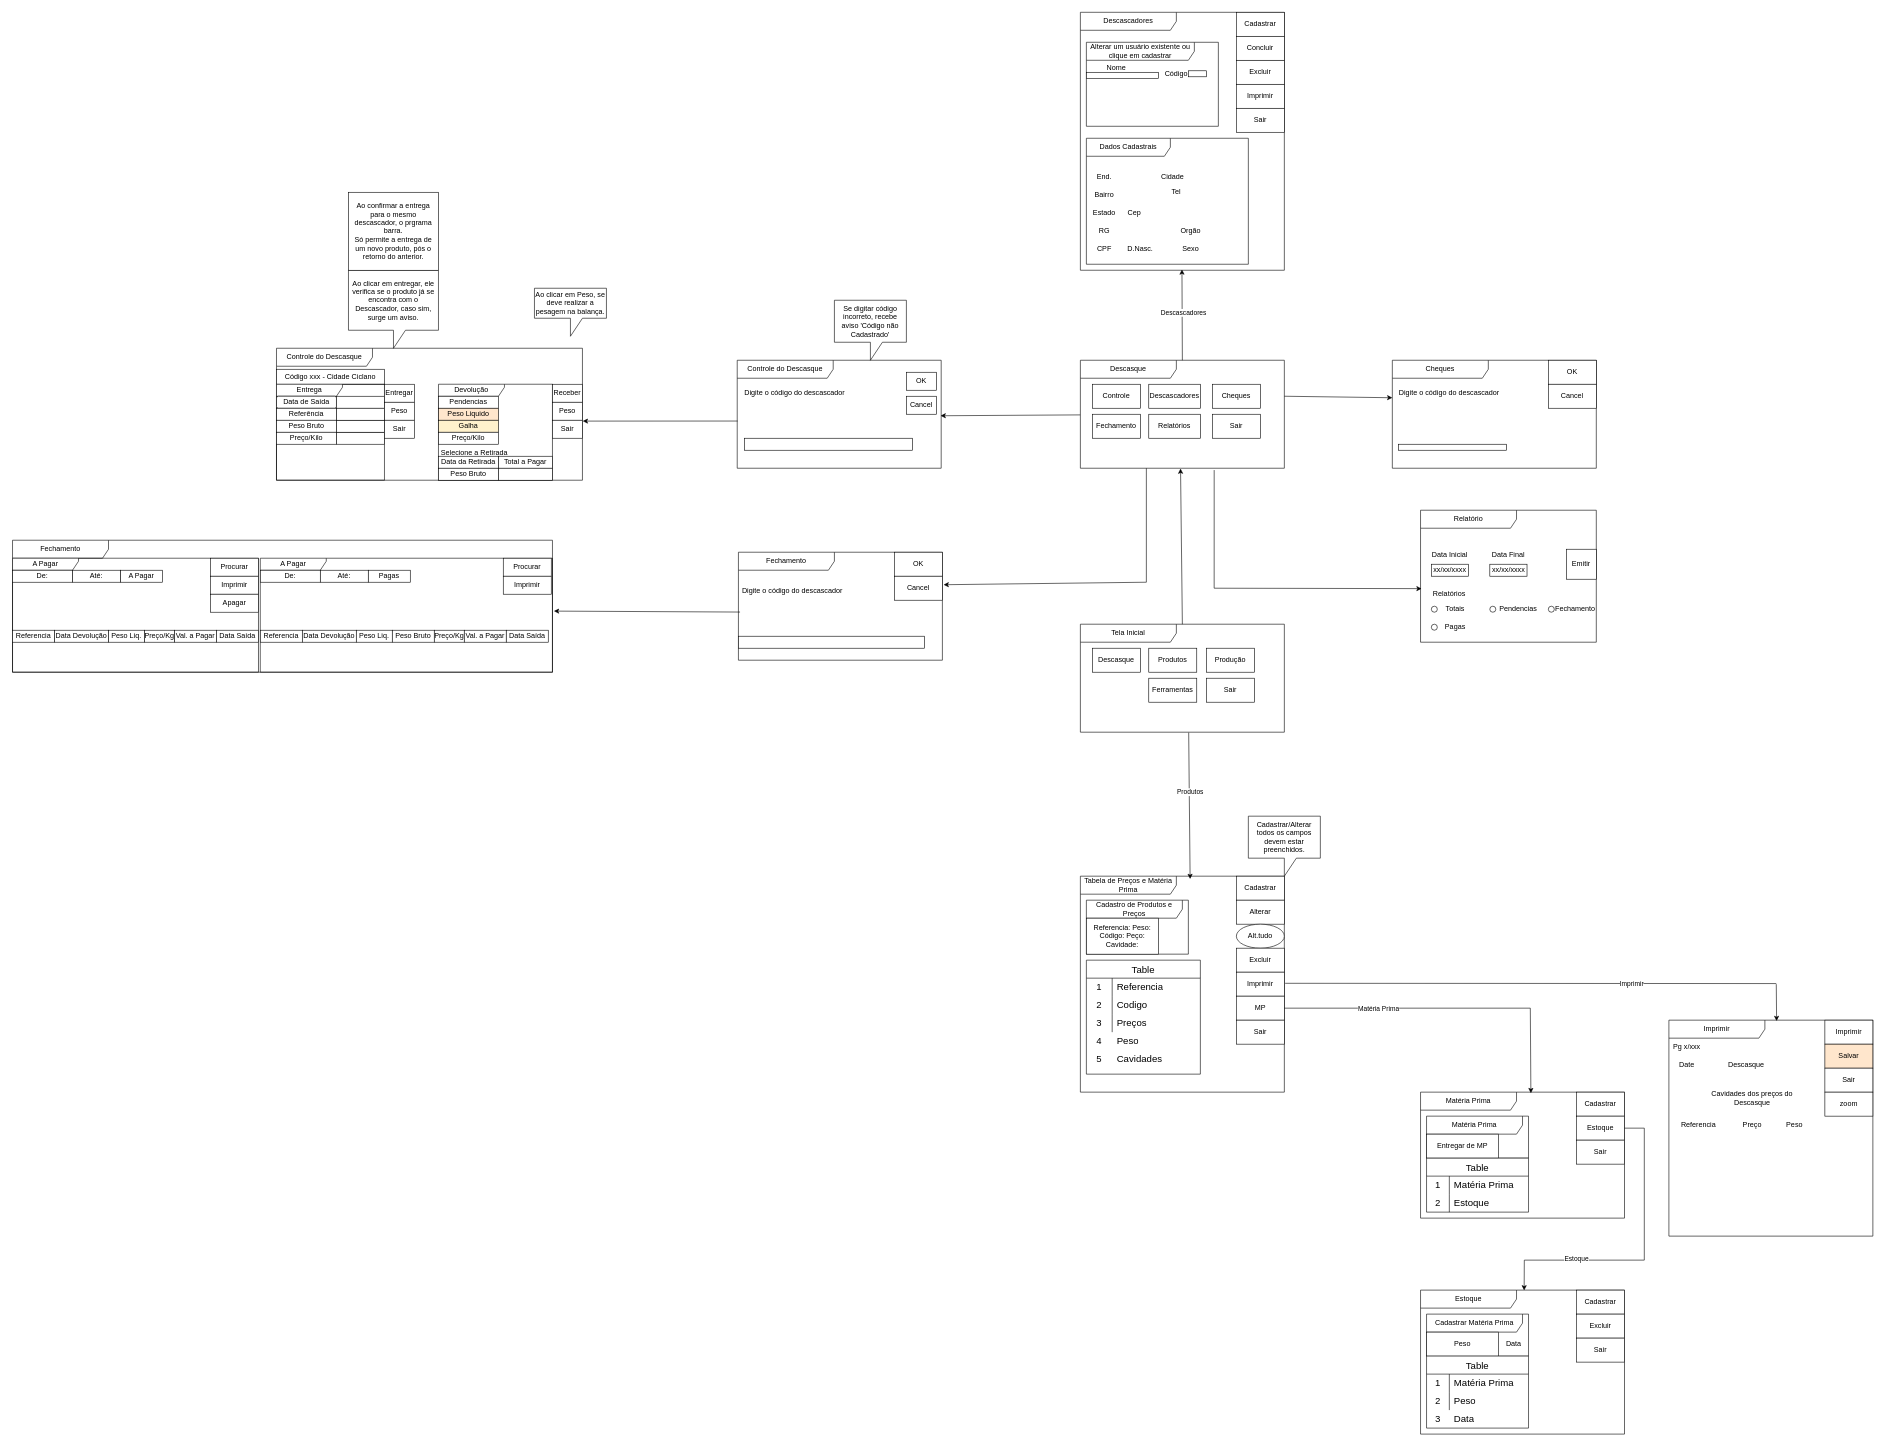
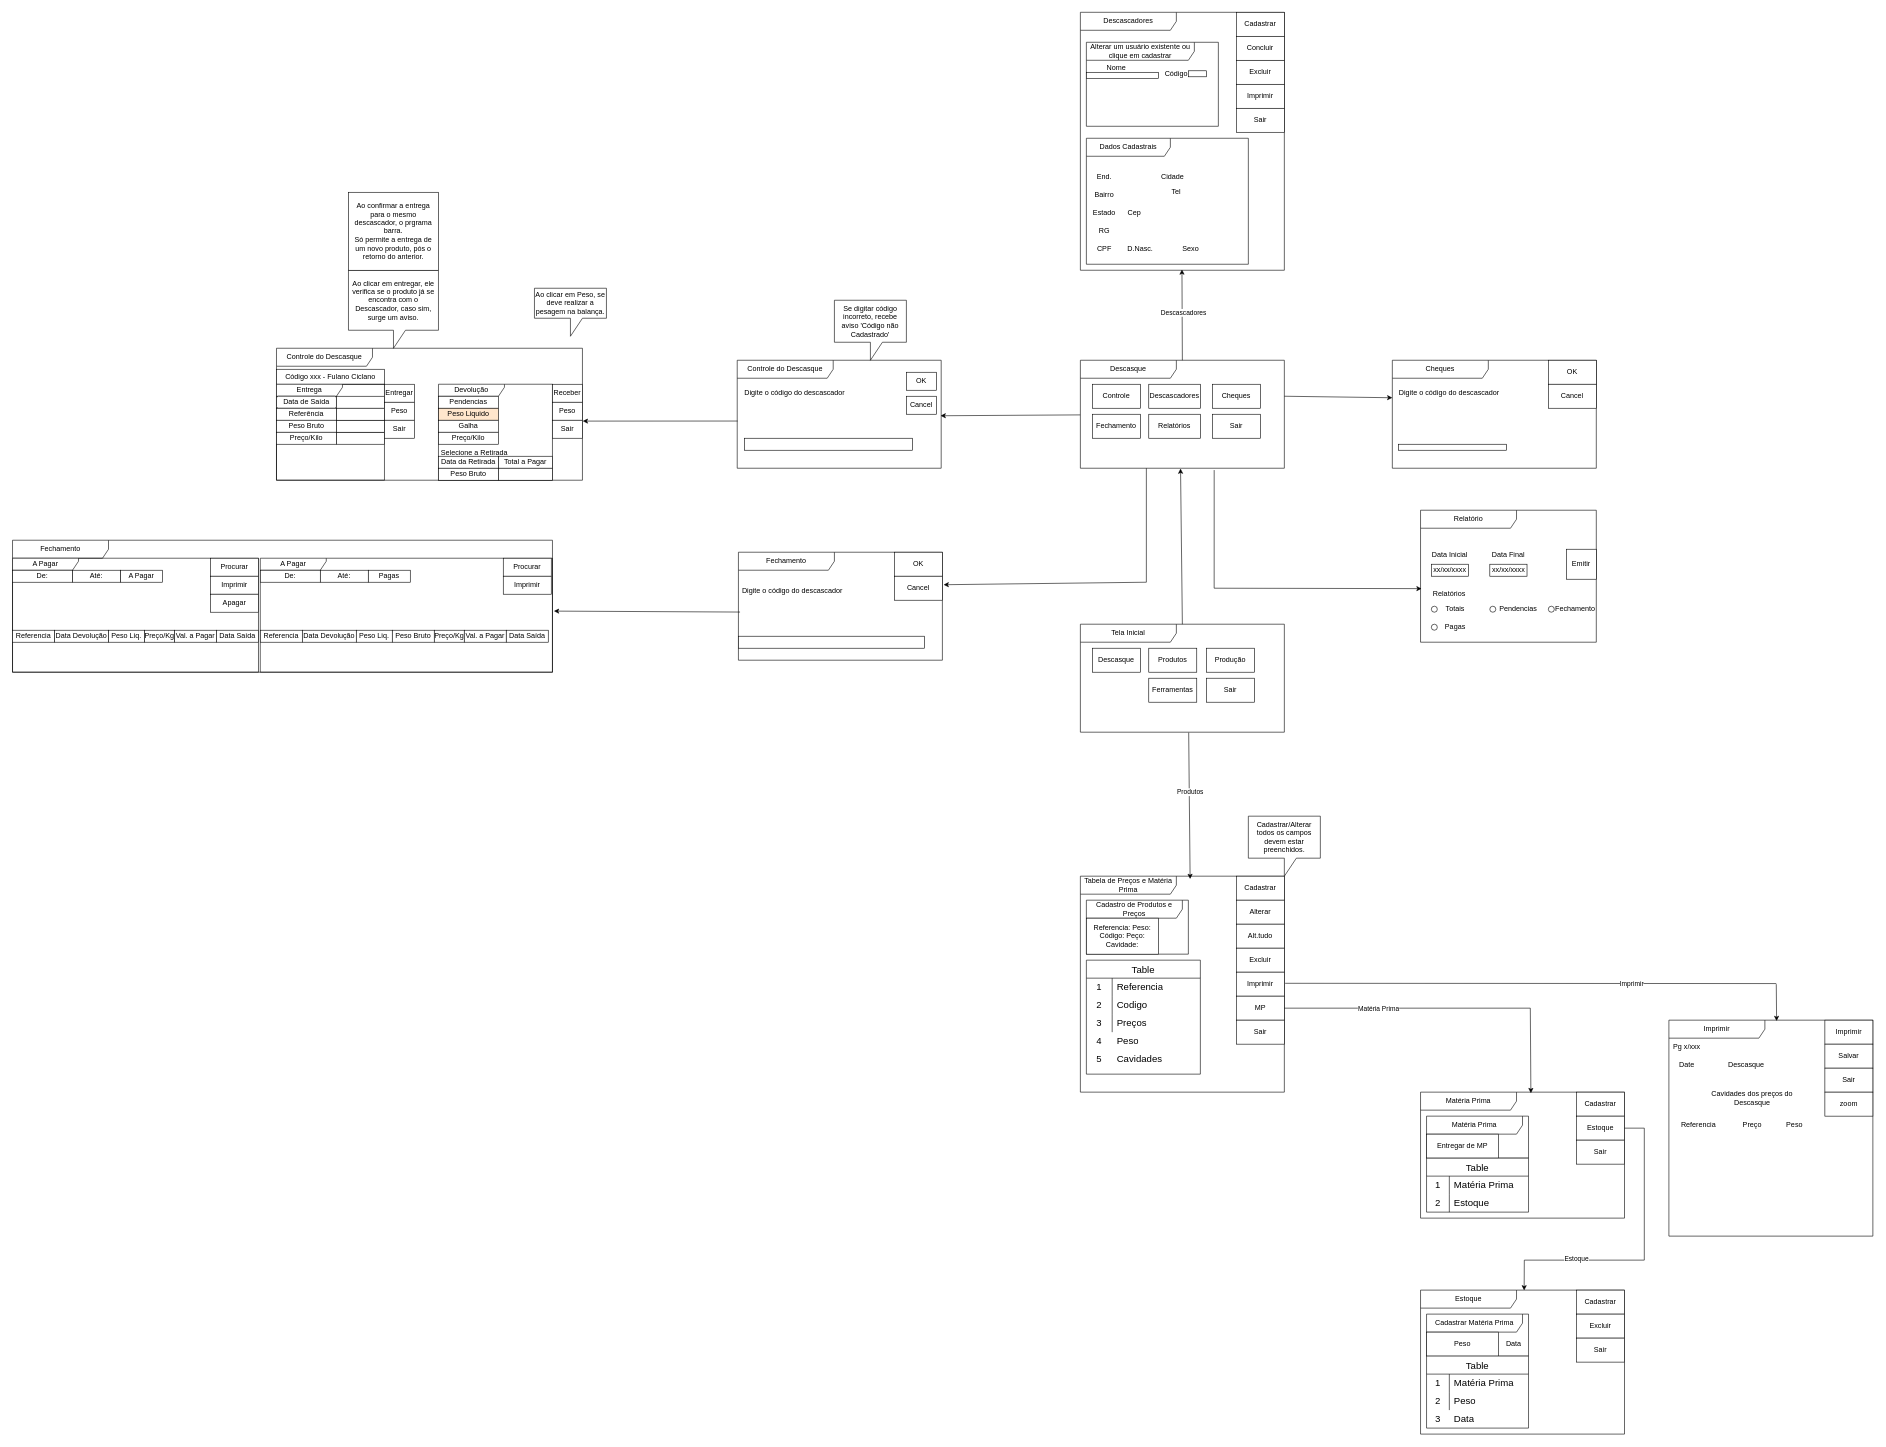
- <mxCell id="118" value="Orgão" style="text;html=1;align=center;verticalAlign=middle;whiteSpace=wrap;rounded=0;" parent="109" vertex="1"><mxGeometry x="144" y="140" width="60" height="30" as="geometry" /></mxCell>
- <mxCell id="131" value="Código xxx - Cidade Ciclano" style="rounded=0;whiteSpace=wrap;html=1;" vertex="1" parent="130"><mxGeometry y="35" width="180" height="25" as="geometry" /></mxCell>
+ <mxCell id="131" value="Código xxx - Fulano Ciclano" style="rounded=0;whiteSpace=wrap;html=1;" vertex="1" parent="130"><mxGeometry y="35" width="180" height="25" as="geometry" /></mxCell>
- <mxCell id="144" value="Galha" style="rounded=0;whiteSpace=wrap;html=1;fillColor=#fff2cc;" vertex="1" parent="141"><mxGeometry y="60" width="100" height="20" as="geometry" /></mxCell>
+ <mxCell id="144" value="Galha" style="rounded=0;whiteSpace=wrap;html=1;" vertex="1" parent="141"><mxGeometry y="60" width="100" height="20" as="geometry" /></mxCell>
- <mxCell id="13" value="Alt.tudo" style="ellipse;whiteSpace=wrap;html=1;" parent="8" vertex="1"><mxGeometry x="260" y="80" width="80" height="40" as="geometry" /></mxCell>
+ <mxCell id="13" value="Alt.tudo" style="rounded=0;whiteSpace=wrap;html=1;" parent="8" vertex="1"><mxGeometry x="260" y="80" width="80" height="40" as="geometry" /></mxCell>
- <mxCell id="52" value="Salvar" style="rounded=0;whiteSpace=wrap;html=1;fillColor=#ffe6cc;" parent="50" vertex="1"><mxGeometry x="260" y="40" width="80" height="40" as="geometry" /></mxCell>
+ <mxCell id="52" value="Salvar" style="rounded=0;whiteSpace=wrap;html=1;" parent="50" vertex="1"><mxGeometry x="260" y="40" width="80" height="40" as="geometry" /></mxCell>
